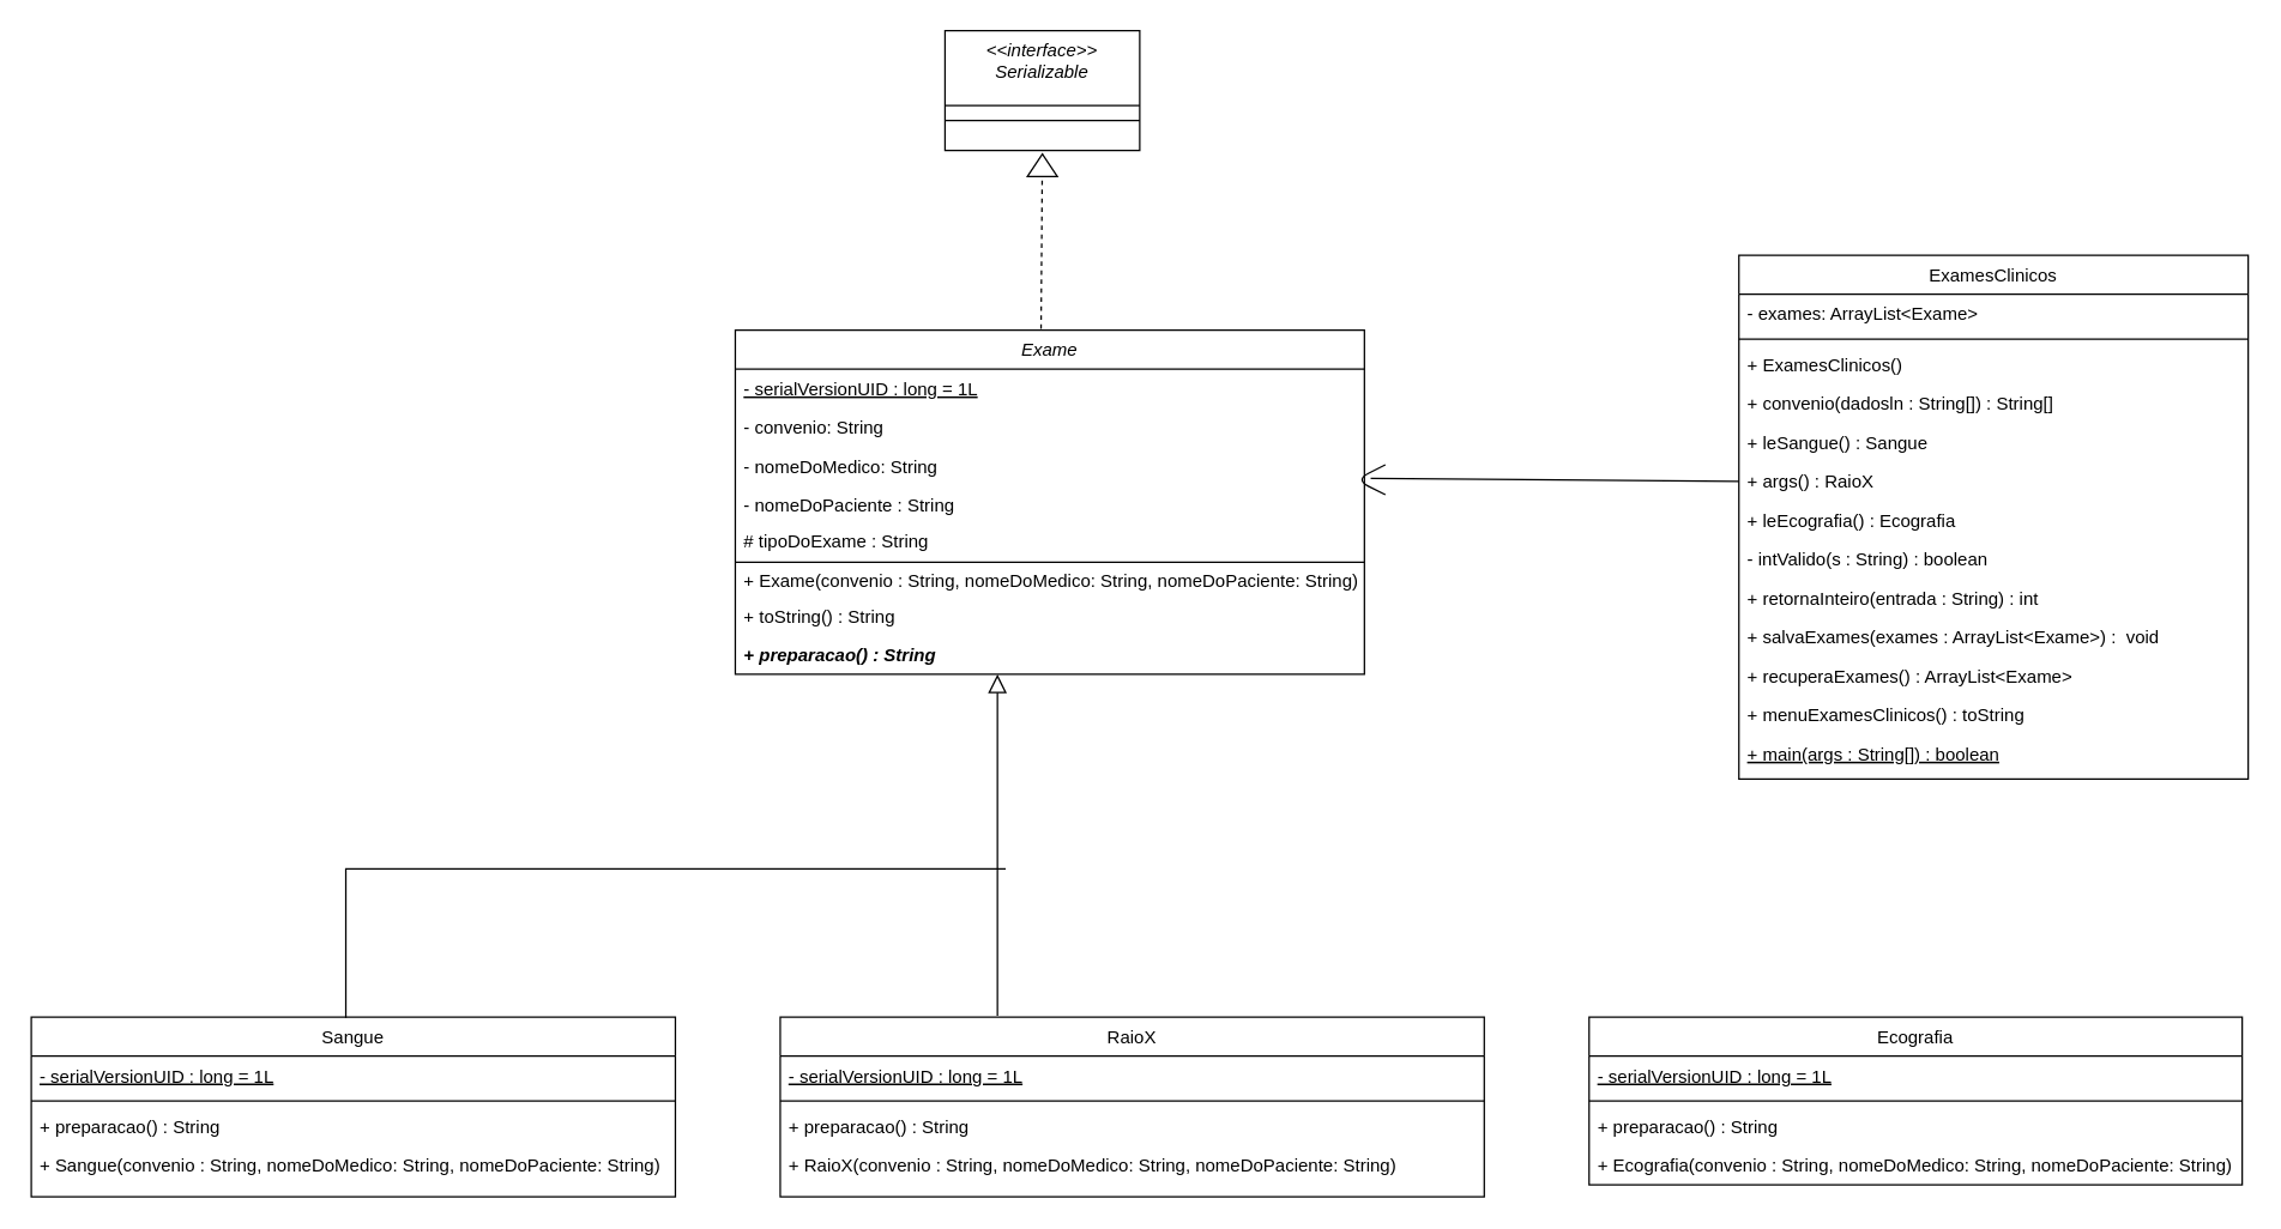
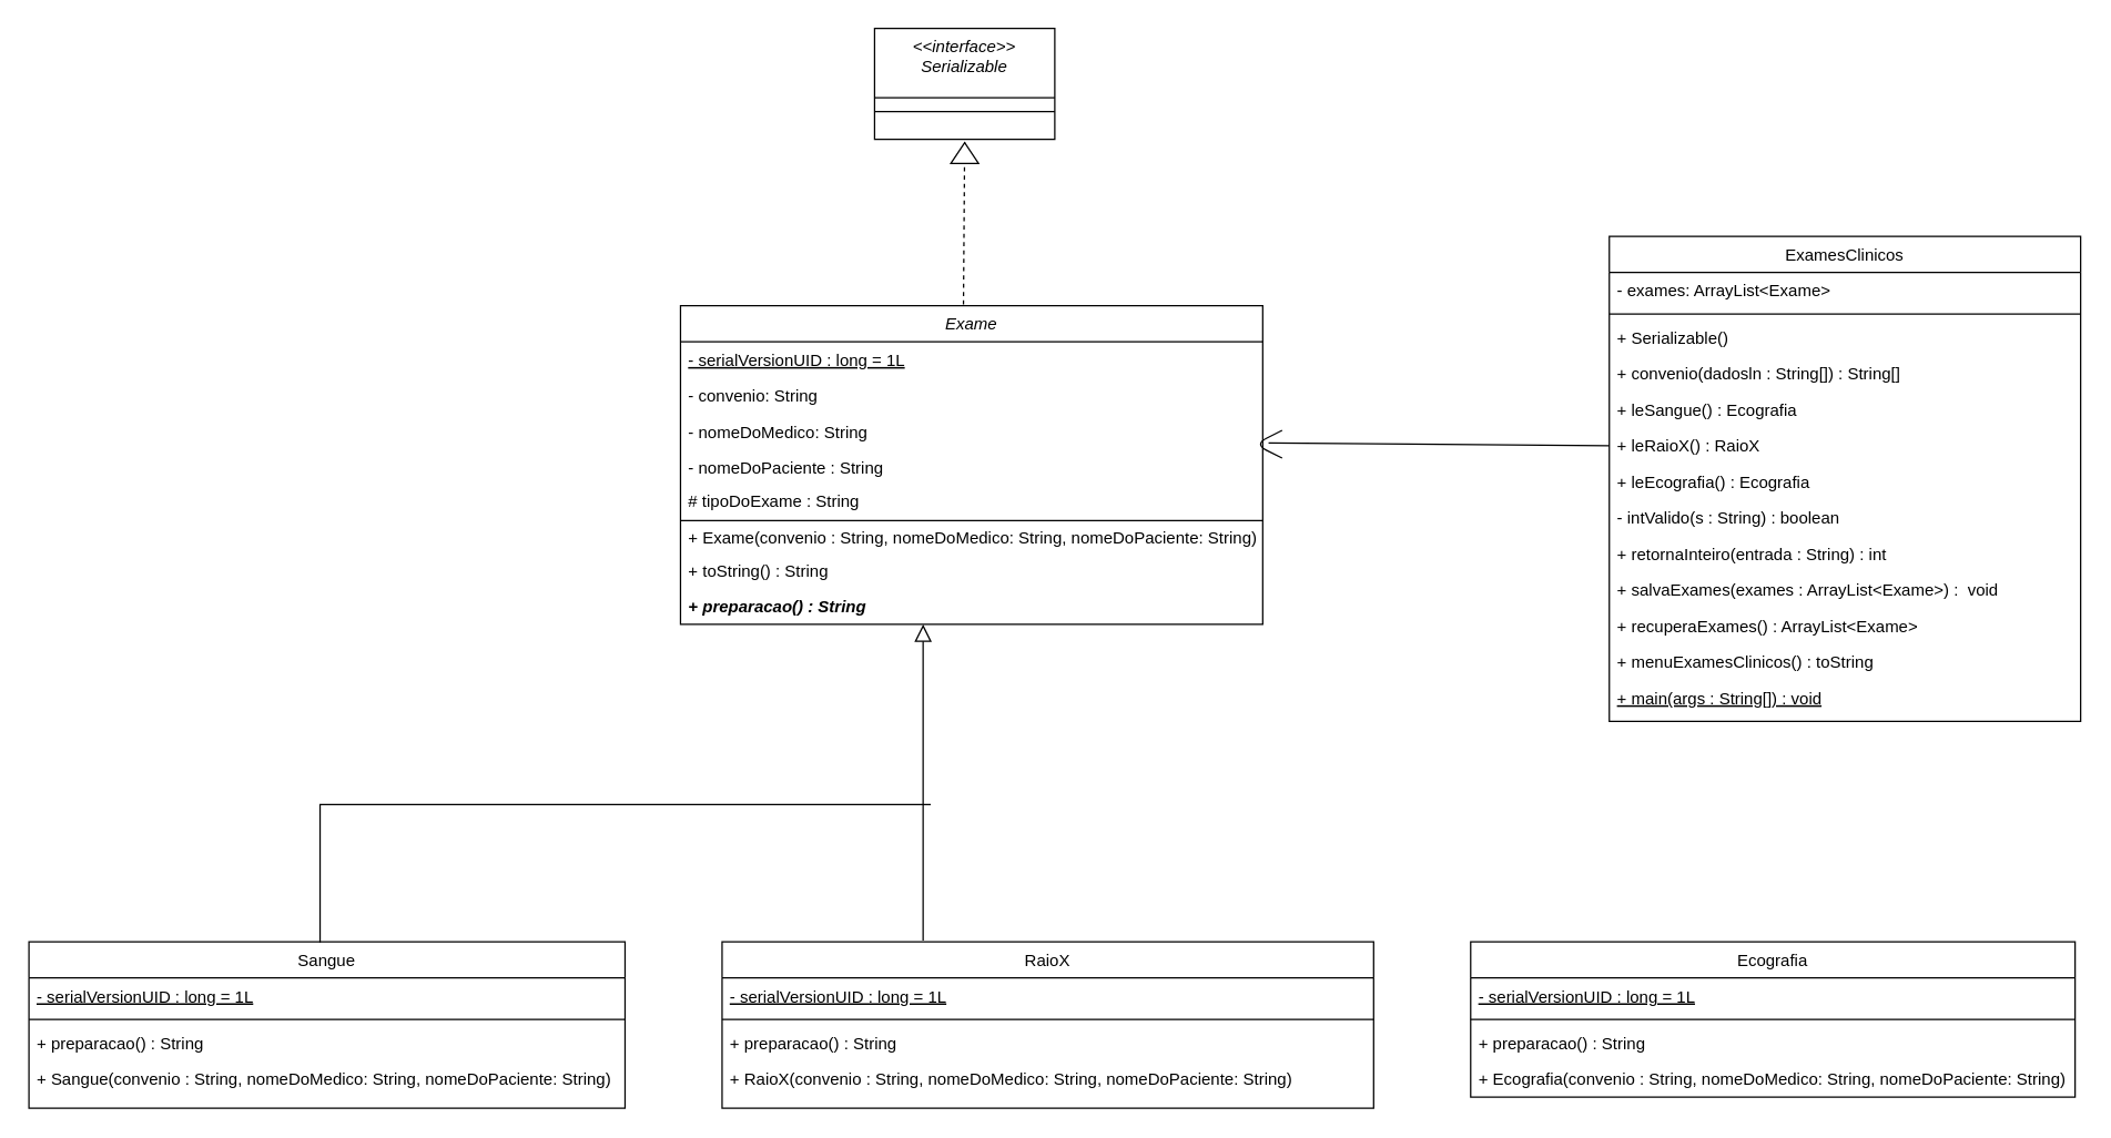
- <mxCell id="25" value="+ ExamesClinicos()" style="text;align=left;verticalAlign=top;spacingLeft=4;spacingRight=4;overflow=hidden;rotatable=0;points=[[0,0.5],[1,0.5]];portConstraint=eastwest;rounded=0;shadow=0;html=0;" parent="22" vertex="1"><mxGeometry y="60" width="340" height="26" as="geometry" /></mxCell>
+ <mxCell id="25" value="+ Serializable()" style="text;align=left;verticalAlign=top;spacingLeft=4;spacingRight=4;overflow=hidden;rotatable=0;points=[[0,0.5],[1,0.5]];portConstraint=eastwest;rounded=0;shadow=0;html=0;" parent="22" vertex="1"><mxGeometry y="60" width="340" height="26" as="geometry" /></mxCell>
- <mxCell id="27" value="+ leSangue() : Sangue" style="text;align=left;verticalAlign=top;spacingLeft=4;spacingRight=4;overflow=hidden;rotatable=0;points=[[0,0.5],[1,0.5]];portConstraint=eastwest;rounded=0;shadow=0;html=0;" parent="22" vertex="1"><mxGeometry y="112" width="340" height="26" as="geometry" /></mxCell>
+ <mxCell id="27" value="+ leSangue() : Ecografia" style="text;align=left;verticalAlign=top;spacingLeft=4;spacingRight=4;overflow=hidden;rotatable=0;points=[[0,0.5],[1,0.5]];portConstraint=eastwest;rounded=0;shadow=0;html=0;" parent="22" vertex="1"><mxGeometry y="112" width="340" height="26" as="geometry" /></mxCell>
- <mxCell id="28" value="+ args() : RaioX" style="text;align=left;verticalAlign=top;spacingLeft=4;spacingRight=4;overflow=hidden;rotatable=0;points=[[0,0.5],[1,0.5]];portConstraint=eastwest;rounded=0;shadow=0;html=0;" parent="22" vertex="1"><mxGeometry y="138" width="340" height="26" as="geometry" /></mxCell>
+ <mxCell id="28" value="+ leRaioX() : RaioX" style="text;align=left;verticalAlign=top;spacingLeft=4;spacingRight=4;overflow=hidden;rotatable=0;points=[[0,0.5],[1,0.5]];portConstraint=eastwest;rounded=0;shadow=0;html=0;" parent="22" vertex="1"><mxGeometry y="138" width="340" height="26" as="geometry" /></mxCell>
- <mxCell id="35" value="+ main(args : String[]) : boolean&#10;" style="text;align=left;verticalAlign=top;spacingLeft=4;spacingRight=4;overflow=hidden;rotatable=0;points=[[0,0.5],[1,0.5]];portConstraint=eastwest;fontStyle=4" vertex="1" parent="22"><mxGeometry y="320" width="340" height="26" as="geometry" /></mxCell>
+ <mxCell id="35" value="+ main(args : String[]) : void&#10;" style="text;align=left;verticalAlign=top;spacingLeft=4;spacingRight=4;overflow=hidden;rotatable=0;points=[[0,0.5],[1,0.5]];portConstraint=eastwest;fontStyle=4" vertex="1" parent="22"><mxGeometry y="320" width="340" height="26" as="geometry" /></mxCell>
